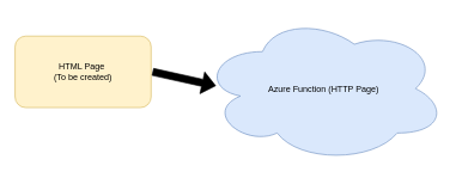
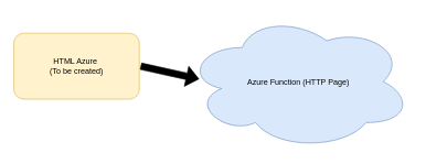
- <mxCell id="2" value="HTML Page&amp;nbsp;&lt;br&gt;(To be created)" style="rounded=1;whiteSpace=wrap;html=1;fillColor=#fff2cc;strokeColor=#d6b656;" vertex="1" parent="1"><mxGeometry x="20" y="50" width="190" height="100" as="geometry" /></mxCell>
+ <mxCell id="2" value="HTML Azure&amp;nbsp;&lt;br&gt;(To be created)" style="rounded=1;whiteSpace=wrap;html=1;fillColor=#fff2cc;strokeColor=#d6b656;" vertex="1" parent="1"><mxGeometry x="20" y="50" width="190" height="100" as="geometry" /></mxCell>
